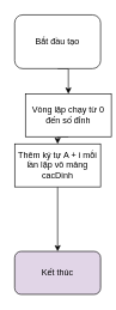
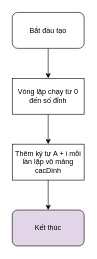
- <mxCell id="3" value="Bắt đầu tạo" style="rounded=1;whiteSpace=wrap;html=1;" vertex="1" parent="1"><mxGeometry x="20" y="20" width="120" height="75" as="geometry" /></mxCell>
+ <mxCell id="3" value="Bắt đầu tạo" style="rounded=1;whiteSpace=wrap;html=1;" vertex="1" parent="1"><mxGeometry x="20" y="20" width="120" height="60" as="geometry" /></mxCell>
- <mxCell id="5" value="Vòng lặp chạy từ 0 đến số đỉnh" style="rounded=0;whiteSpace=wrap;html=1;" vertex="1" parent="1"><mxGeometry x="35" y="130" width="120" height="60" as="geometry" /></mxCell>
+ <mxCell id="5" value="Vòng lặp chạy từ 0 đến số đỉnh" style="rounded=0;whiteSpace=wrap;html=1;" vertex="1" parent="1"><mxGeometry x="20" y="130" width="120" height="60" as="geometry" /></mxCell>
- <mxCell id="7" value="Thêm ký tự A + i mỗi lần lặp vô mảng cacDinh" style="rounded=0;whiteSpace=wrap;html=1;" vertex="1" parent="1"><mxGeometry x="20" y="200" width="120" height="60" as="geometry" /></mxCell>
+ <mxCell id="7" value="Thêm ký tự A + i mỗi lần lặp vô mảng cacDinh" style="rounded=0;whiteSpace=wrap;html=1;" vertex="1" parent="1"><mxGeometry x="20" y="240" width="120" height="60" as="geometry" /></mxCell>
